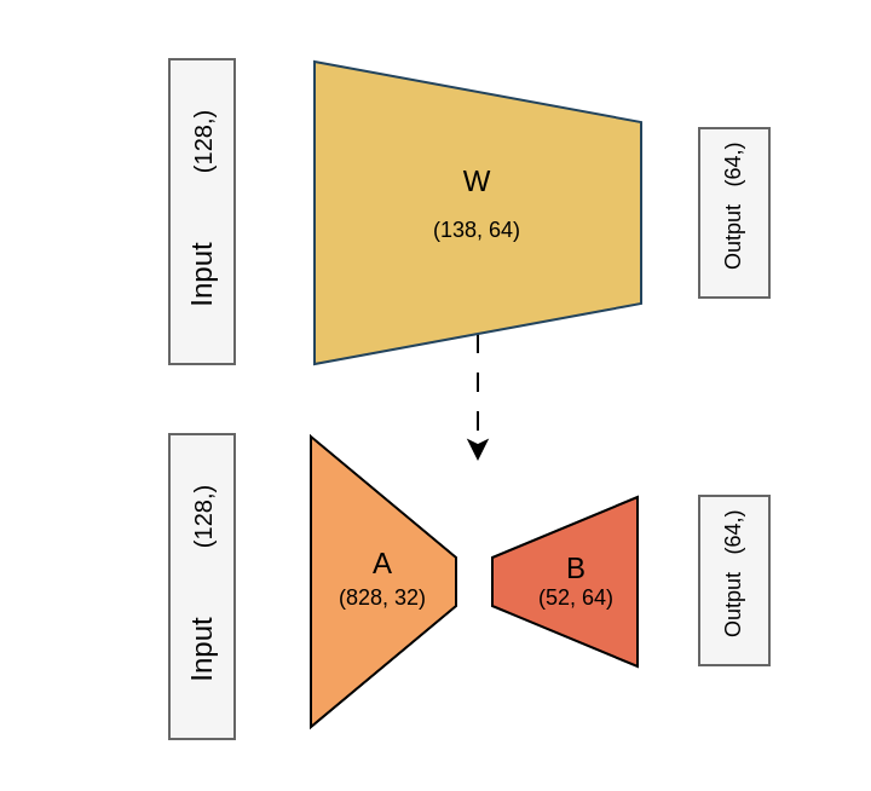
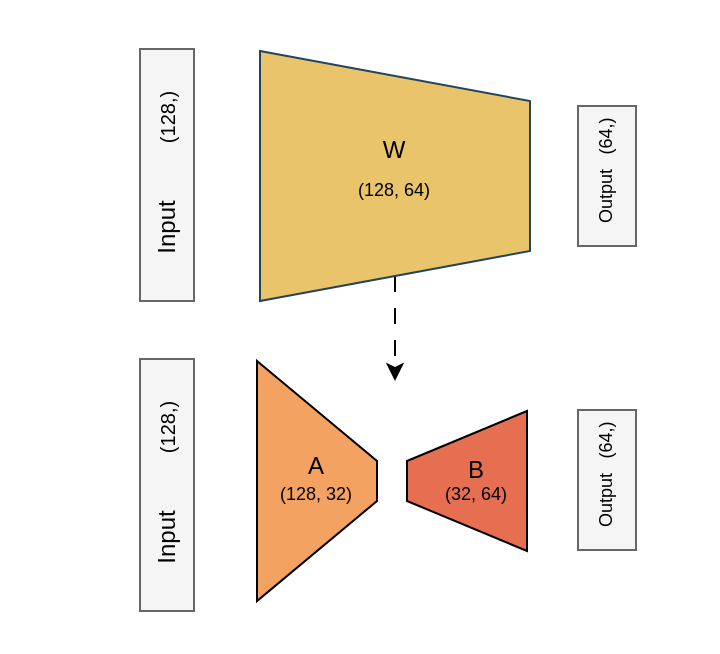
- <mxCell id="8" value="(138, 64)" style="text;html=1;align=center;verticalAlign=middle;whiteSpace=wrap;rounded=0;fontSize=9;" vertex="1" parent="6"><mxGeometry y="20" width="60" height="30" as="geometry" /></mxCell>
+ <mxCell id="8" value="(128, 64)" style="text;html=1;align=center;verticalAlign=middle;whiteSpace=wrap;rounded=0;fontSize=9;" vertex="1" parent="6"><mxGeometry y="20" width="60" height="30" as="geometry" /></mxCell>
- <mxCell id="12" value="(828, 32)" style="text;html=1;align=center;verticalAlign=middle;whiteSpace=wrap;rounded=0;fontSize=9;" vertex="1" parent="1"><mxGeometry x="128" y="232" width="60" height="30" as="geometry" /></mxCell>
+ <mxCell id="12" value="(128, 32)" style="text;html=1;align=center;verticalAlign=middle;whiteSpace=wrap;rounded=0;fontSize=9;" vertex="1" parent="1"><mxGeometry x="128" y="232" width="60" height="30" as="geometry" /></mxCell>
- <mxCell id="10" value="(52, 64)" style="text;html=1;align=center;verticalAlign=middle;whiteSpace=wrap;rounded=0;fontSize=9;" vertex="1" parent="1"><mxGeometry x="208" y="232" width="60" height="30" as="geometry" /></mxCell>
+ <mxCell id="10" value="(32, 64)" style="text;html=1;align=center;verticalAlign=middle;whiteSpace=wrap;rounded=0;fontSize=9;" vertex="1" parent="1"><mxGeometry x="208" y="232" width="60" height="30" as="geometry" /></mxCell>
